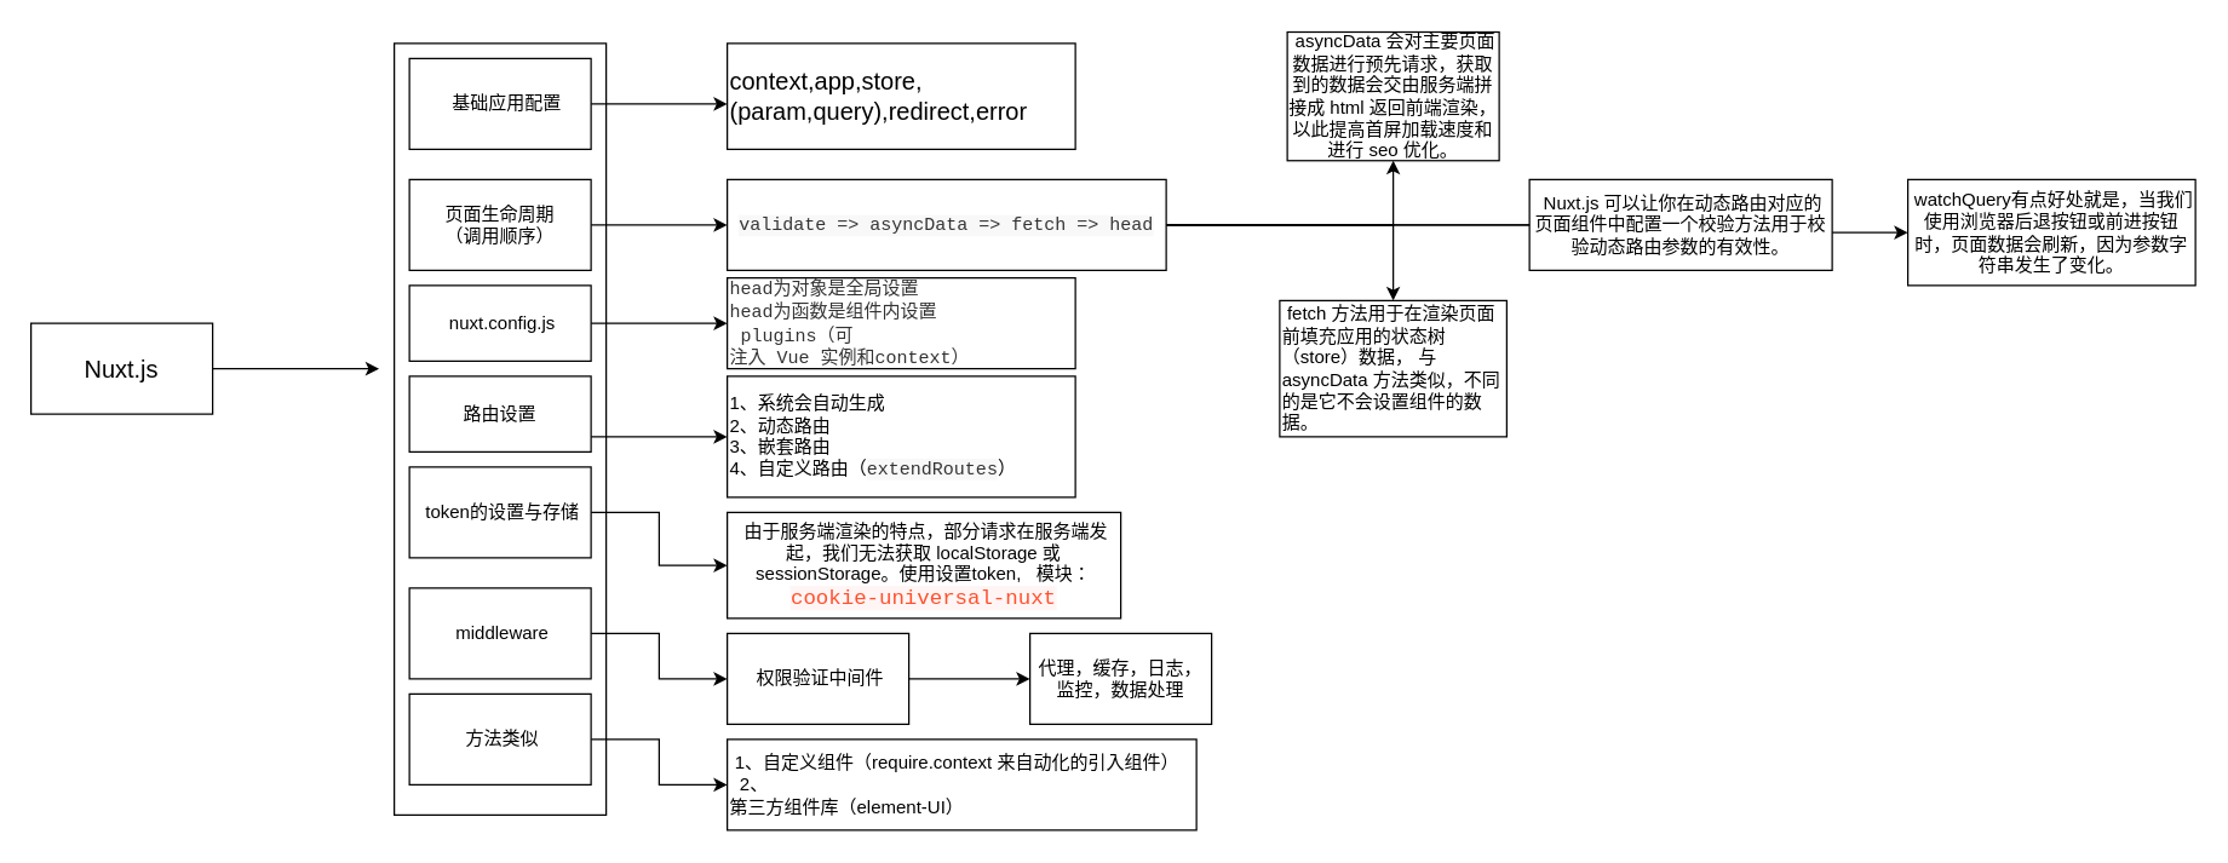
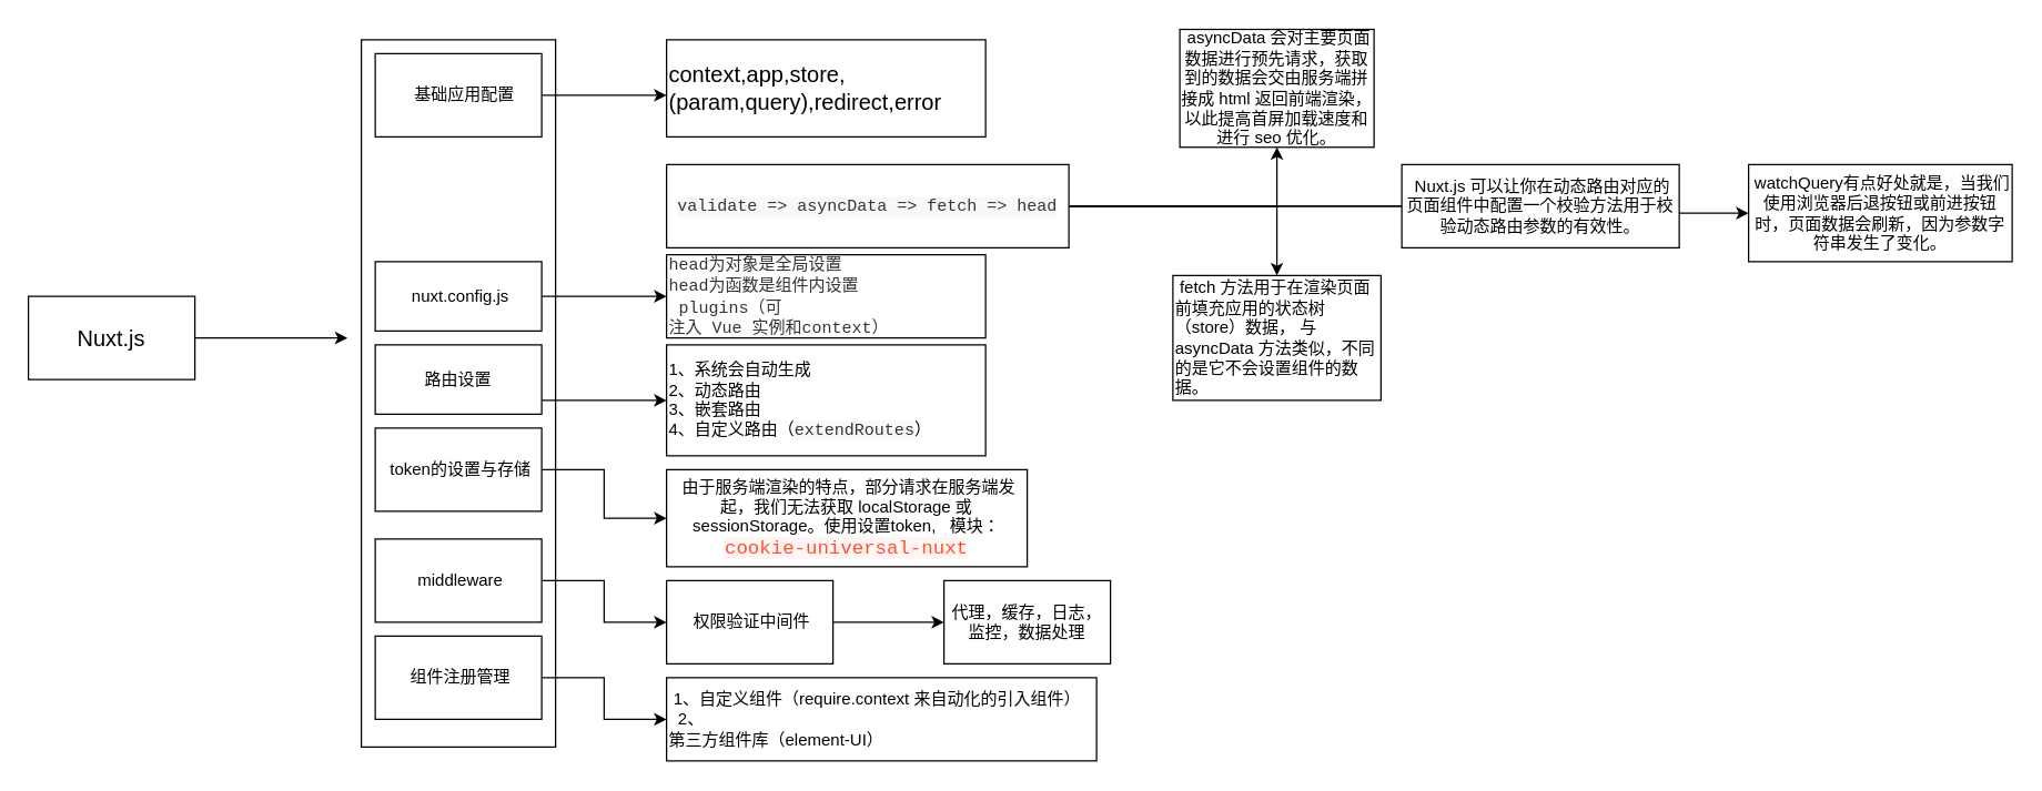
- <mxCell id="9" value="页面生命周期&lt;br&gt;（调用顺序）" style="rounded=0;whiteSpace=wrap;html=1;labelBorderColor=none;fontSize=12;" vertex="1" parent="1"><mxGeometry x="270" y="118" width="120" height="60" as="geometry" /></mxCell>
- <mxCell id="8" value="" style="edgeStyle=orthogonalEdgeStyle;rounded=0;orthogonalLoop=1;jettySize=auto;html=1;fontSize=12;" edge="1" parent="1" source="9" target="14"><mxGeometry relative="1" as="geometry" /></mxCell>
- <mxCell id="33" value="&amp;nbsp;方法类似" style="rounded=0;whiteSpace=wrap;html=1;labelBorderColor=none;fontSize=12;" vertex="1" parent="1"><mxGeometry x="270" y="458" width="120" height="60" as="geometry" /></mxCell>
+ <mxCell id="33" value="&amp;nbsp;组件注册管理" style="rounded=0;whiteSpace=wrap;html=1;labelBorderColor=none;fontSize=12;" vertex="1" parent="1"><mxGeometry x="270" y="458" width="120" height="60" as="geometry" /></mxCell>
